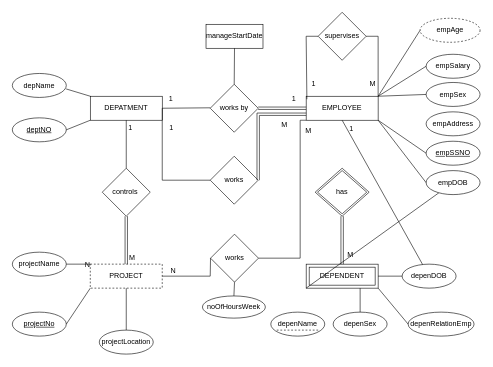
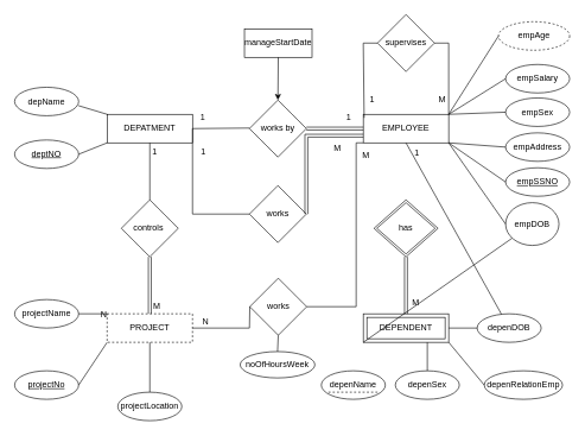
- <mxCell id="30" value="" style="endArrow=none;html=1;rounded=0;entryX=0.5;entryY=0;entryDx=0;entryDy=0;exitX=0.5;exitY=1;exitDx=0;exitDy=0;" edge="1" parent="1" source="24" target="5"><mxGeometry relative="1" as="geometry"><mxPoint x="280" y="190" as="sourcePoint" /><mxPoint x="360" y="189" as="targetPoint" /></mxGeometry></mxCell>
+ <mxCell id="30" value="" style="endArrow=classic;html=1;rounded=0;entryX=0.5;entryY=0;entryDx=0;entryDy=0;exitX=0.5;exitY=1;exitDx=0;exitDy=0;" edge="1" parent="1" source="24" target="5"><mxGeometry relative="1" as="geometry"><mxPoint x="280" y="190" as="sourcePoint" /><mxPoint x="360" y="189" as="targetPoint" /></mxGeometry></mxCell>
+ <mxCell id="35" value="" style="endArrow=none;html=1;rounded=0;exitX=1;exitY=1;exitDx=0;exitDy=0;entryX=0;entryY=0.5;entryDx=0;entryDy=0;" edge="1" parent="1" source="4" target="14"><mxGeometry relative="1" as="geometry"><mxPoint x="640" y="170" as="sourcePoint" /><mxPoint x="720" y="170" as="targetPoint" /></mxGeometry></mxCell>
- <mxCell id="49" value="empDOB" style="ellipse;whiteSpace=wrap;html=1;rounded=0;strokeColor=default;fontFamily=Helvetica;fontSize=12;fontColor=default;fillColor=default;" vertex="1" parent="1"><mxGeometry x="710" y="284" width="90" height="40" as="geometry" /></mxCell>
+ <mxCell id="49" value="empDOB" style="ellipse;whiteSpace=wrap;html=1;rounded=0;strokeColor=default;fontFamily=Helvetica;fontSize=12;fontColor=default;fillColor=default;" vertex="1" parent="1"><mxGeometry x="710" y="284" width="75" height="60" as="geometry" /></mxCell>
